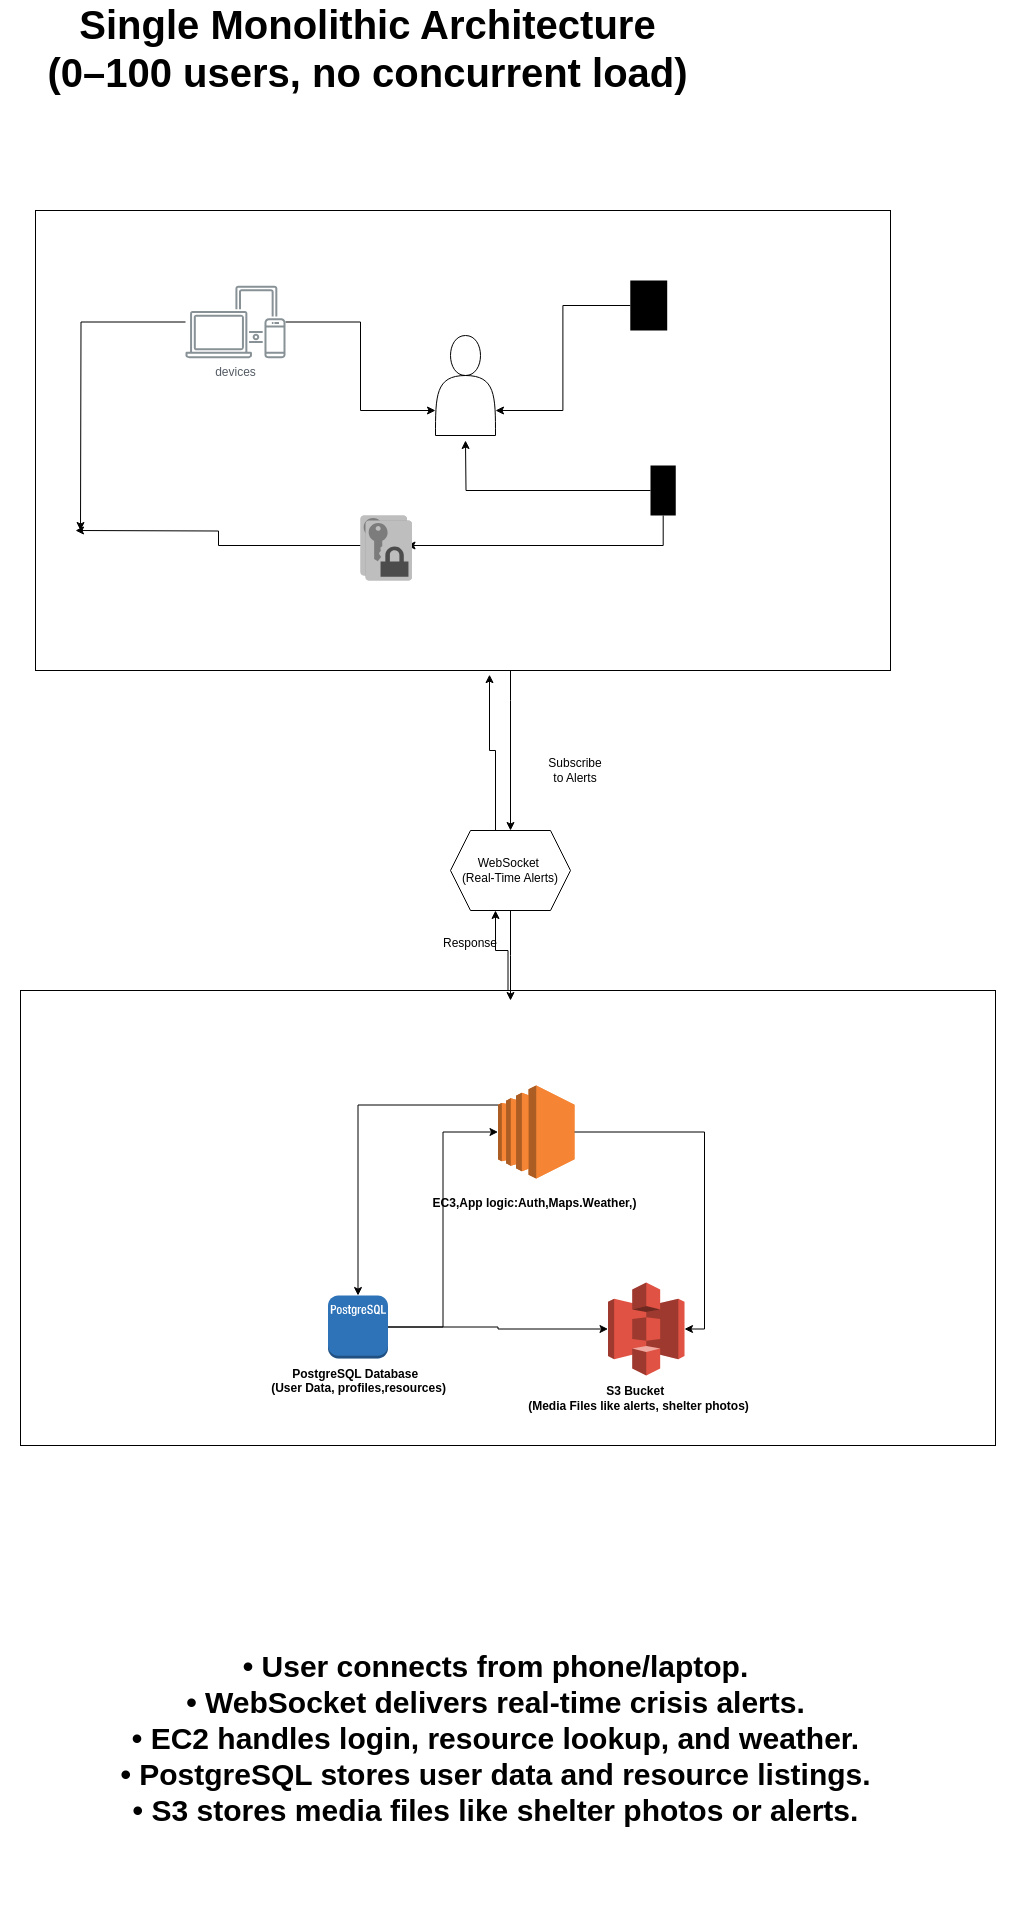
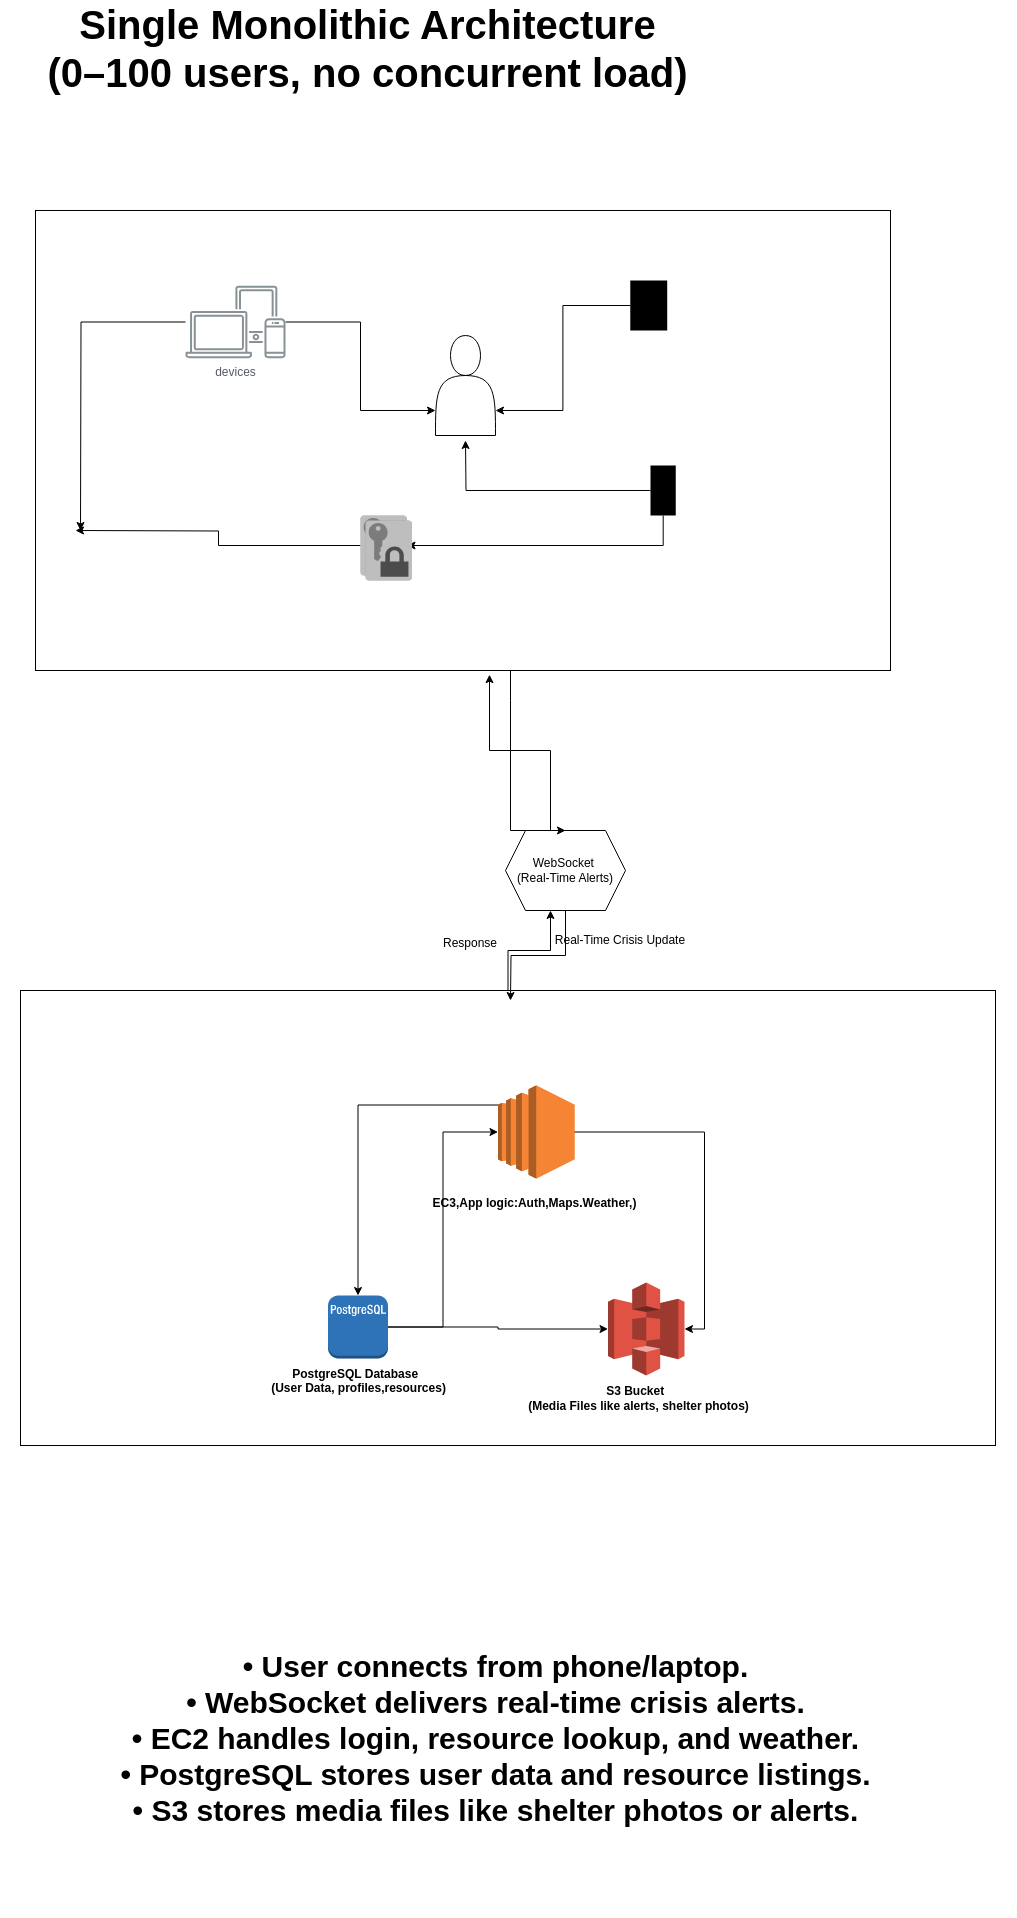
- <mxCell id="25" value="Subscribe to Alerts" style="text;html=1;align=center;verticalAlign=middle;whiteSpace=wrap;rounded=0;" vertex="1" parent="1"><mxGeometry x="545" y="740" width="60" height="30" as="geometry" /></mxCell>
- <mxCell id="11" value="&amp;nbsp;&lt;span style=&quot;background-color: transparent;&quot;&gt;WebSocket&amp;nbsp;&amp;nbsp;&lt;/span&gt;&lt;div&gt;(Real-Time Alerts)&lt;/div&gt;" style="shape=hexagon;perimeter=hexagonPerimeter2;whiteSpace=wrap;html=1;fixedSize=1;" vertex="1" parent="1"><mxGeometry x="450" y="815" width="120" height="80" as="geometry" /></mxCell>
+ <mxCell id="11" value="&amp;nbsp;&lt;span style=&quot;background-color: transparent;&quot;&gt;WebSocket&amp;nbsp;&amp;nbsp;&lt;/span&gt;&lt;div&gt;(Real-Time Alerts)&lt;/div&gt;" style="shape=hexagon;perimeter=hexagonPerimeter2;whiteSpace=wrap;html=1;fixedSize=1;" vertex="1" parent="1"><mxGeometry x="505" y="815" width="120" height="80" as="geometry" /></mxCell>
+ <mxCell id="26" value="Real-Time Crisis Update" style="text;html=1;align=center;verticalAlign=middle;whiteSpace=wrap;rounded=0;" vertex="1" parent="1"><mxGeometry x="535" y="910" width="170" height="30" as="geometry" /></mxCell>
